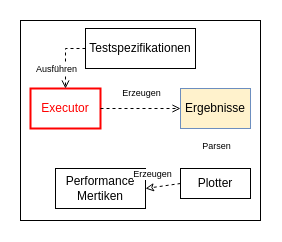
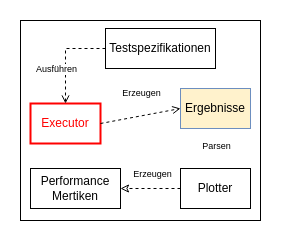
- <mxCell id="3" value="Testspezifikationen" style="rounded=0;whiteSpace=wrap;html=1;fillColor=none;" vertex="1" parent="1"><mxGeometry x="85" y="28" width="110" height="40" as="geometry" /></mxCell>
+ <mxCell id="3" value="Testspezifikationen" style="rounded=0;whiteSpace=wrap;html=1;fillColor=none;" vertex="1" parent="1"><mxGeometry x="105" y="28" width="110" height="40" as="geometry" /></mxCell>
- <mxCell id="5" value="Executor" style="rounded=0;whiteSpace=wrap;html=1;fillColor=none;strokeWidth=2;strokeColor=#FF0000;fontColor=#FF0000;" vertex="1" parent="1"><mxGeometry x="30" y="88" width="70" height="40" as="geometry" /></mxCell>
+ <mxCell id="5" value="Executor" style="rounded=0;whiteSpace=wrap;html=1;fillColor=none;strokeWidth=2;strokeColor=#FF0000;fontColor=#FF0000;" vertex="1" parent="1"><mxGeometry x="30" y="103" width="70" height="40" as="geometry" /></mxCell>
- <mxCell id="7" value="Plotter" style="rounded=0;whiteSpace=wrap;html=1;fillColor=none;" vertex="1" parent="1"><mxGeometry x="180" y="168" width="70" height="30" as="geometry" /></mxCell>
+ <mxCell id="7" value="Plotter" style="rounded=0;whiteSpace=wrap;html=1;fillColor=none;" vertex="1" parent="1"><mxGeometry x="180" y="168" width="70" height="40" as="geometry" /></mxCell>
- <mxCell id="4" value="Performance&lt;br&gt;Mertiken" style="rounded=0;whiteSpace=wrap;html=1;fillColor=none;" vertex="1" parent="1"><mxGeometry x="55" y="168" width="90" height="40" as="geometry" /></mxCell>
+ <mxCell id="4" value="Performance&lt;br&gt;Mertiken" style="rounded=0;whiteSpace=wrap;html=1;fillColor=none;" vertex="1" parent="1"><mxGeometry x="30" y="168" width="90" height="40" as="geometry" /></mxCell>
